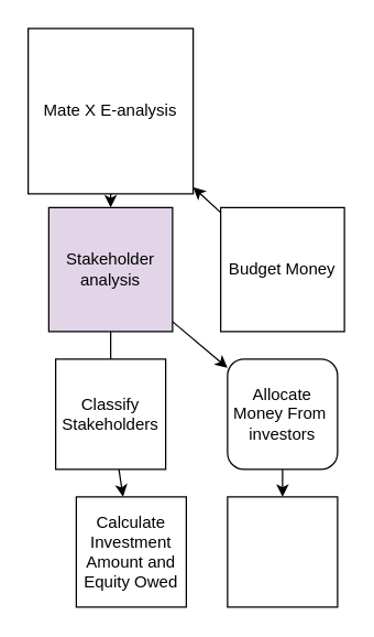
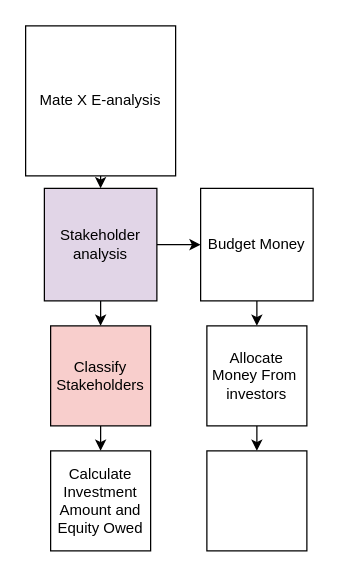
- <mxCell id="10" value="" style="edgeStyle=none;rounded=0;orthogonalLoop=1;jettySize=auto;html=1;" edge="1" parent="1" source="11" target="3"><mxGeometry relative="1" as="geometry" /></mxCell>
+ <mxCell id="10" value="" style="edgeStyle=none;rounded=0;orthogonalLoop=1;jettySize=auto;html=1;" edge="1" parent="1" source="11" target="13"><mxGeometry relative="1" as="geometry" /></mxCell>
- <mxCell id="5" value="" style="edgeStyle=none;rounded=0;orthogonalLoop=1;jettySize=auto;html=1;" edge="1" parent="1" source="6" target="13"><mxGeometry relative="1" as="geometry" /></mxCell>
+ <mxCell id="5" value="" style="edgeStyle=none;rounded=0;orthogonalLoop=1;jettySize=auto;html=1;" edge="1" parent="1" source="6" target="11"><mxGeometry relative="1" as="geometry" /></mxCell>
- <mxCell id="4" value="" style="edgeStyle=none;rounded=0;orthogonalLoop=1;jettySize=auto;html=1;endArrow=none;" edge="1" parent="1" source="6" target="8"><mxGeometry relative="1" as="geometry" /></mxCell>
+ <mxCell id="4" value="" style="edgeStyle=none;rounded=0;orthogonalLoop=1;jettySize=auto;html=1;" edge="1" parent="1" source="6" target="8"><mxGeometry relative="1" as="geometry" /></mxCell>
- <mxCell id="8" value="&lt;table&gt;&lt;tbody&gt;&lt;tr&gt;&lt;td height=&quot;21&quot;&gt;Classify  Stakeholders&lt;/td&gt;&lt;/tr&gt;&lt;/tbody&gt;&lt;/table&gt;" style="whiteSpace=wrap;html=1;aspect=fixed;" vertex="1" parent="1"><mxGeometry x="40" y="260" width="80" height="80" as="geometry" /></mxCell>
+ <mxCell id="8" value="&lt;table&gt;&lt;tbody&gt;&lt;tr&gt;&lt;td height=&quot;21&quot;&gt;Classify  Stakeholders&lt;/td&gt;&lt;/tr&gt;&lt;/tbody&gt;&lt;/table&gt;" style="whiteSpace=wrap;html=1;aspect=fixed;fillColor=#f8cecc;" vertex="1" parent="1"><mxGeometry x="40" y="260" width="80" height="80" as="geometry" /></mxCell>
- <mxCell id="13" value="&lt;table&gt;&lt;tbody&gt;&lt;tr&gt;&lt;td height=&quot;21&quot;&gt;Allocate Money From&amp;nbsp; investors&lt;/td&gt;&lt;/tr&gt;&lt;/tbody&gt;&lt;/table&gt;" style="whiteSpace=wrap;html=1;aspect=fixed;rounded=1;" vertex="1" parent="1"><mxGeometry x="165" y="260" width="80" height="80" as="geometry" /></mxCell>
+ <mxCell id="13" value="&lt;table&gt;&lt;tbody&gt;&lt;tr&gt;&lt;td height=&quot;21&quot;&gt;Allocate Money From&amp;nbsp; investors&lt;/td&gt;&lt;/tr&gt;&lt;/tbody&gt;&lt;/table&gt;" style="whiteSpace=wrap;html=1;aspect=fixed;" vertex="1" parent="1"><mxGeometry x="165" y="260" width="80" height="80" as="geometry" /></mxCell>
- <mxCell id="9" value="&lt;table&gt;&lt;tbody&gt;&lt;tr&gt;&lt;td height=&quot;21&quot;&gt;Calculate  Investment Amount and Equity Owed&lt;/td&gt;&lt;/tr&gt;&lt;/tbody&gt;&lt;/table&gt;" style="whiteSpace=wrap;html=1;aspect=fixed;" vertex="1" parent="1"><mxGeometry x="55" y="360" width="80" height="80" as="geometry" /></mxCell>
+ <mxCell id="9" value="&lt;table&gt;&lt;tbody&gt;&lt;tr&gt;&lt;td height=&quot;21&quot;&gt;Calculate  Investment Amount and Equity Owed&lt;/td&gt;&lt;/tr&gt;&lt;/tbody&gt;&lt;/table&gt;" style="whiteSpace=wrap;html=1;aspect=fixed;" vertex="1" parent="1"><mxGeometry x="40" y="360" width="80" height="80" as="geometry" /></mxCell>
